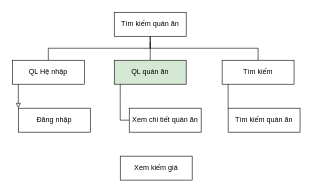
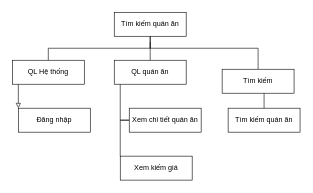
- <mxCell id="5" value="QL Hệ nhập" style="rounded=0;whiteSpace=wrap;html=1;" vertex="1" parent="1"><mxGeometry x="20" y="100" width="120" height="40" as="geometry" /></mxCell>
+ <mxCell id="5" value="QL Hệ thống" style="rounded=0;whiteSpace=wrap;html=1;" vertex="1" parent="1"><mxGeometry x="20" y="100" width="120" height="40" as="geometry" /></mxCell>
- <mxCell id="7" value="QL quán ăn" style="rounded=0;whiteSpace=wrap;html=1;fillColor=#d5e8d4;" vertex="1" parent="1"><mxGeometry x="190" y="100" width="120" height="40" as="geometry" /></mxCell>
+ <mxCell id="7" value="QL quán ăn" style="rounded=0;whiteSpace=wrap;html=1;" vertex="1" parent="1"><mxGeometry x="190" y="100" width="120" height="40" as="geometry" /></mxCell>
- <mxCell id="9" value="Tìm kiếm" style="rounded=0;whiteSpace=wrap;html=1;" vertex="1" parent="1"><mxGeometry x="370" y="100" width="120" height="40" as="geometry" /></mxCell>
+ <mxCell id="9" value="Tìm kiếm" style="rounded=0;whiteSpace=wrap;html=1;" vertex="1" parent="1"><mxGeometry x="370" y="115" width="120" height="40" as="geometry" /></mxCell>
+ <mxCell id="13" value="" style="edgeStyle=orthogonalEdgeStyle;rounded=0;orthogonalLoop=1;jettySize=auto;html=1;startArrow=none;startFill=0;endArrow=none;endFill=0;" edge="1" parent="1" source="14" target="12"><mxGeometry relative="1" as="geometry"><Array as="points"><mxPoint x="200" y="230" /><mxPoint x="200" y="230" /></Array></mxGeometry></mxCell>
